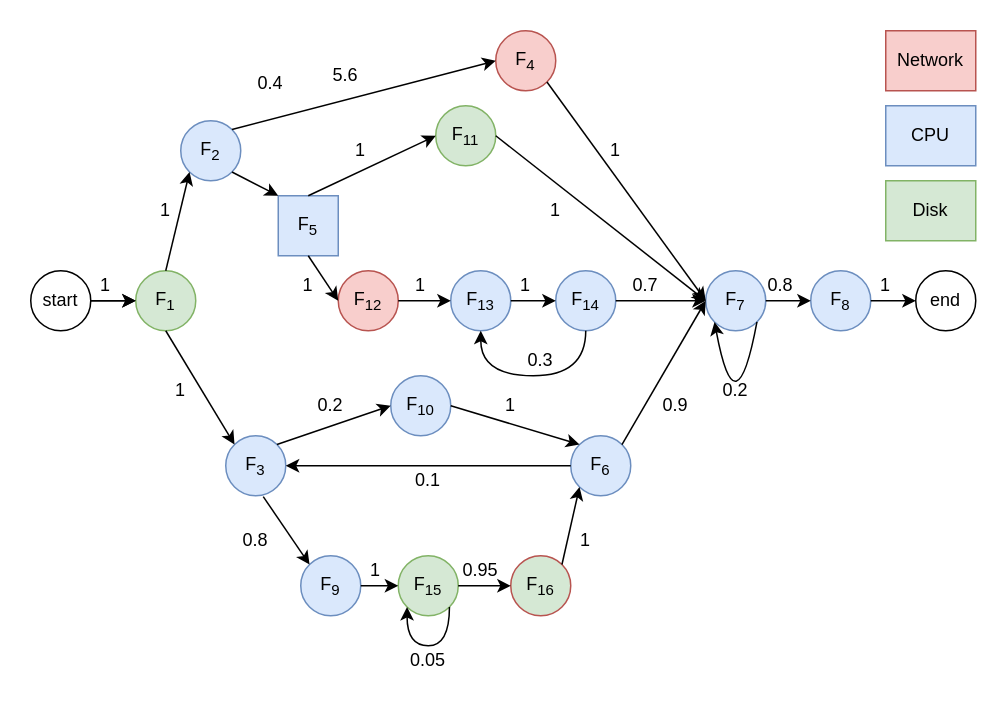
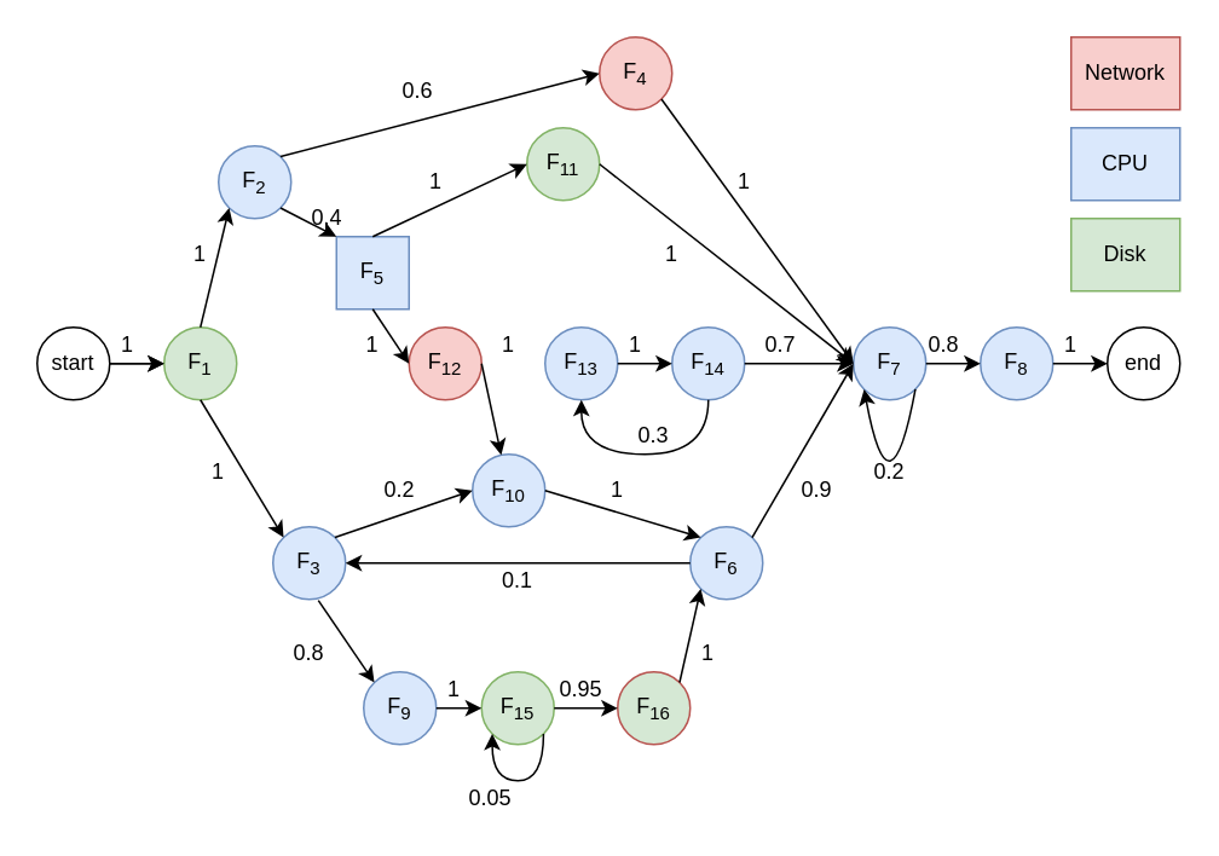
- <mxCell id="49" value="5.6" style="text;html=1;strokeColor=none;fillColor=none;align=center;verticalAlign=middle;whiteSpace=wrap;rounded=0;" vertex="1" parent="1"><mxGeometry x="210" y="40" width="40" height="20" as="geometry" /></mxCell>
+ <mxCell id="49" value="0.6" style="text;html=1;strokeColor=none;fillColor=none;align=center;verticalAlign=middle;whiteSpace=wrap;rounded=0;" vertex="1" parent="1"><mxGeometry x="210" y="40" width="40" height="20" as="geometry" /></mxCell>
- <mxCell id="50" value="0.4" style="text;html=1;strokeColor=none;fillColor=none;align=center;verticalAlign=middle;whiteSpace=wrap;rounded=0;" vertex="1" parent="1"><mxGeometry x="160" y="45" width="40" height="20" as="geometry" /></mxCell>
+ <mxCell id="50" value="0.4" style="text;html=1;strokeColor=none;fillColor=none;align=center;verticalAlign=middle;whiteSpace=wrap;rounded=0;" vertex="1" parent="1"><mxGeometry x="160" y="110" width="40" height="20" as="geometry" /></mxCell>
- <mxCell id="32" value="" style="rounded=0;orthogonalLoop=1;jettySize=auto;html=1;entryX=0;entryY=0.5;entryDx=0;entryDy=0;exitX=1;exitY=0.5;exitDx=0;exitDy=0;" edge="1" parent="1" source="10" target="11"><mxGeometry relative="1" as="geometry"><mxPoint x="350" y="210" as="sourcePoint" /><mxPoint x="380" y="210" as="targetPoint" /></mxGeometry></mxCell>
+ <mxCell id="32" value="" style="rounded=0;orthogonalLoop=1;jettySize=auto;html=1;exitX=1;exitY=0.5;exitDx=0;exitDy=0;" edge="1" parent="1" source="10" target="17"><mxGeometry relative="1" as="geometry"><mxPoint x="350" y="210" as="sourcePoint" /><mxPoint x="380" y="210" as="targetPoint" /></mxGeometry></mxCell>
- <mxCell id="70" value="0.05" style="text;html=1;strokeColor=none;fillColor=none;align=center;verticalAlign=middle;whiteSpace=wrap;rounded=0;" vertex="1" parent="1"><mxGeometry x="265" y="430" width="40" height="20" as="geometry" /></mxCell>
+ <mxCell id="70" value="0.05" style="text;html=1;strokeColor=none;fillColor=none;align=center;verticalAlign=middle;whiteSpace=wrap;rounded=0;" vertex="1" parent="1"><mxGeometry x="250" y="430" width="40" height="20" as="geometry" /></mxCell>
